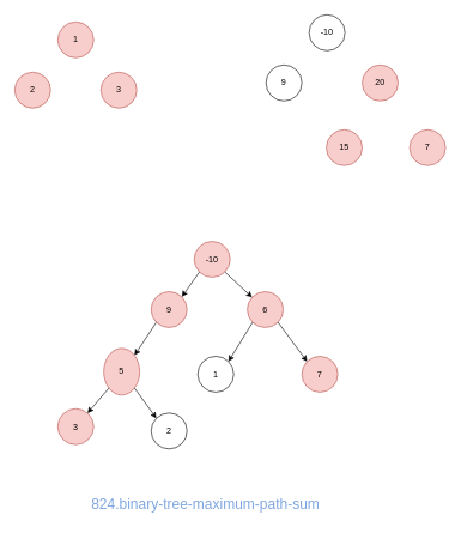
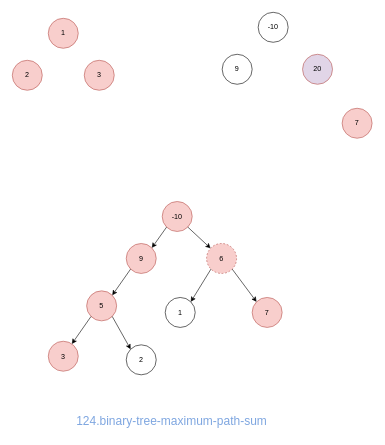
- <mxCell id="7" value="20" style="ellipse;whiteSpace=wrap;html=1;aspect=fixed;fillColor=#f8cecc;strokeColor=#b85450;" vertex="1" parent="1"><mxGeometry x="504" y="90" width="50" height="50" as="geometry" /></mxCell>
+ <mxCell id="7" value="20" style="ellipse;whiteSpace=wrap;html=1;aspect=fixed;fillColor=#e1d5e7;strokeColor=#b85450;" vertex="1" parent="1"><mxGeometry x="504" y="90" width="50" height="50" as="geometry" /></mxCell>
- <mxCell id="8" value="15" style="ellipse;whiteSpace=wrap;html=1;aspect=fixed;fillColor=#f8cecc;strokeColor=#b85450;" vertex="1" parent="1"><mxGeometry x="454" y="180" width="50" height="50" as="geometry" /></mxCell>
- <mxCell id="12" value="6" style="ellipse;whiteSpace=wrap;html=1;aspect=fixed;fillColor=#f8cecc;strokeColor=#b85450;" vertex="1" parent="1"><mxGeometry x="344" y="405.5" width="50" height="50" as="geometry" /></mxCell>
+ <mxCell id="12" value="6" style="ellipse;whiteSpace=wrap;html=1;aspect=fixed;fillColor=#f8cecc;strokeColor=#b85450;dashed=1;" vertex="1" parent="1"><mxGeometry x="344" y="405.5" width="50" height="50" as="geometry" /></mxCell>
- <mxCell id="15" value="5" style="ellipse;whiteSpace=wrap;html=1;aspect=fixed;fillColor=#f8cecc;strokeColor=#b85450;" vertex="1" parent="1"><mxGeometry x="144" y="484.5" width="50" height="65" as="geometry" /></mxCell>
+ <mxCell id="15" value="5" style="ellipse;whiteSpace=wrap;html=1;aspect=fixed;fillColor=#f8cecc;strokeColor=#b85450;" vertex="1" parent="1"><mxGeometry x="144" y="484.5" width="50" height="50" as="geometry" /></mxCell>
- <mxCell id="25" value="824.binary-tree-maximum-path-sum" style="text;html=1;strokeColor=none;fillColor=none;align=center;verticalAlign=middle;whiteSpace=wrap;rounded=0;fontSize=20;fontColor=#7EA6E0;" vertex="1" parent="1"><mxGeometry x="105" y="680" width="362" height="40" as="geometry" /></mxCell>
+ <mxCell id="25" value="124.binary-tree-maximum-path-sum" style="text;html=1;strokeColor=none;fillColor=none;align=center;verticalAlign=middle;whiteSpace=wrap;rounded=0;fontSize=20;fontColor=#7EA6E0;" vertex="1" parent="1"><mxGeometry x="105" y="680" width="362" height="40" as="geometry" /></mxCell>
